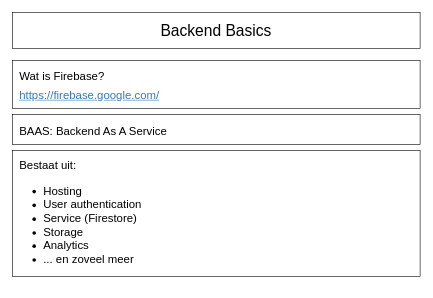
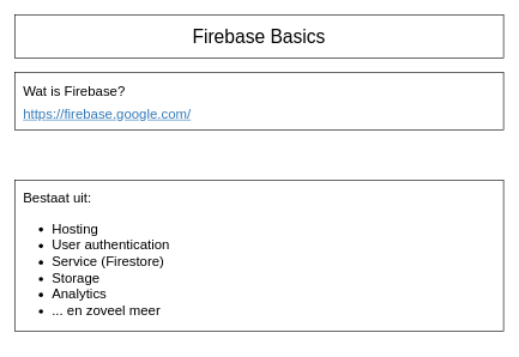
- <mxCell id="2" value="Backend Basics" style="rounded=0;whiteSpace=wrap;html=1;fontSize=26;" parent="1" vertex="1"><mxGeometry x="20" y="20" width="680" height="60" as="geometry" /></mxCell>
+ <mxCell id="2" value="Firebase Basics" style="rounded=0;whiteSpace=wrap;html=1;fontSize=26;" parent="1" vertex="1"><mxGeometry x="20" y="20" width="680" height="60" as="geometry" /></mxCell>
- <mxCell id="5" value="&lt;font&gt;&lt;span style=&quot;font-size: 19px&quot;&gt;BAAS: Backend As A Service&lt;/span&gt;&lt;br&gt;&lt;/font&gt;" style="rounded=0;whiteSpace=wrap;html=1;fontSize=26;align=left;spacingLeft=10;" parent="1" vertex="1"><mxGeometry x="20" y="190" width="680" height="50" as="geometry" /></mxCell>
